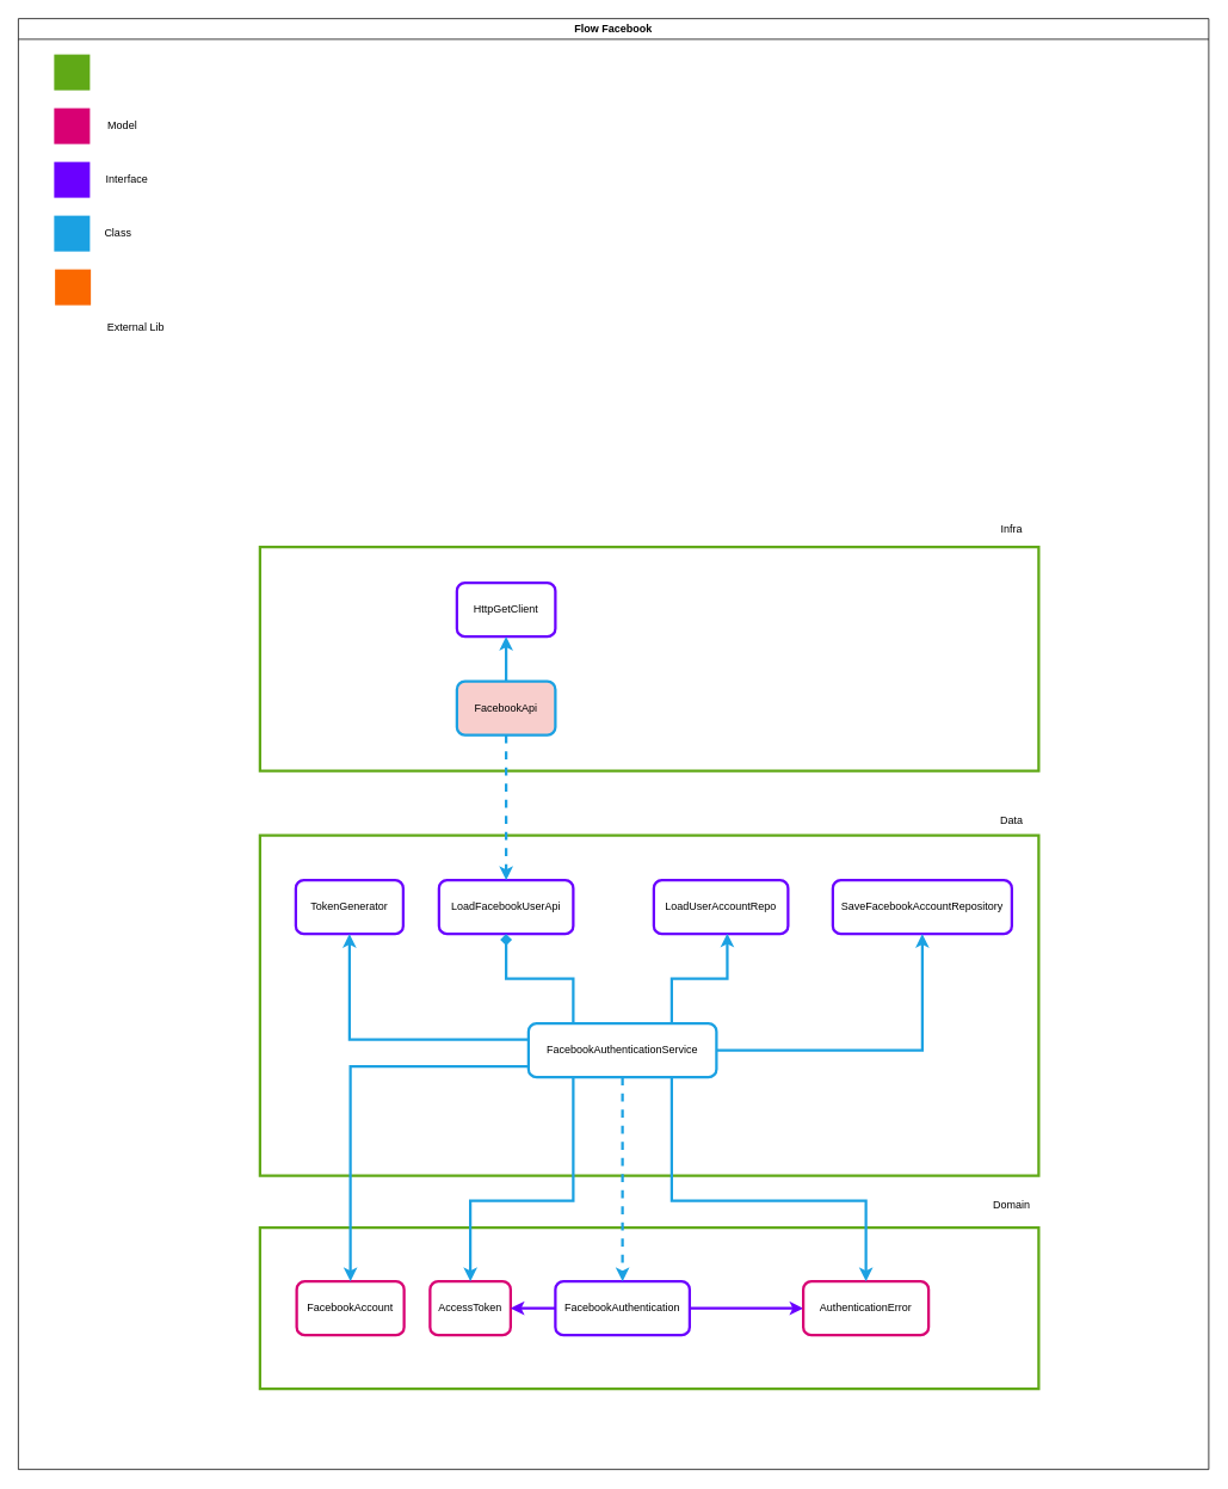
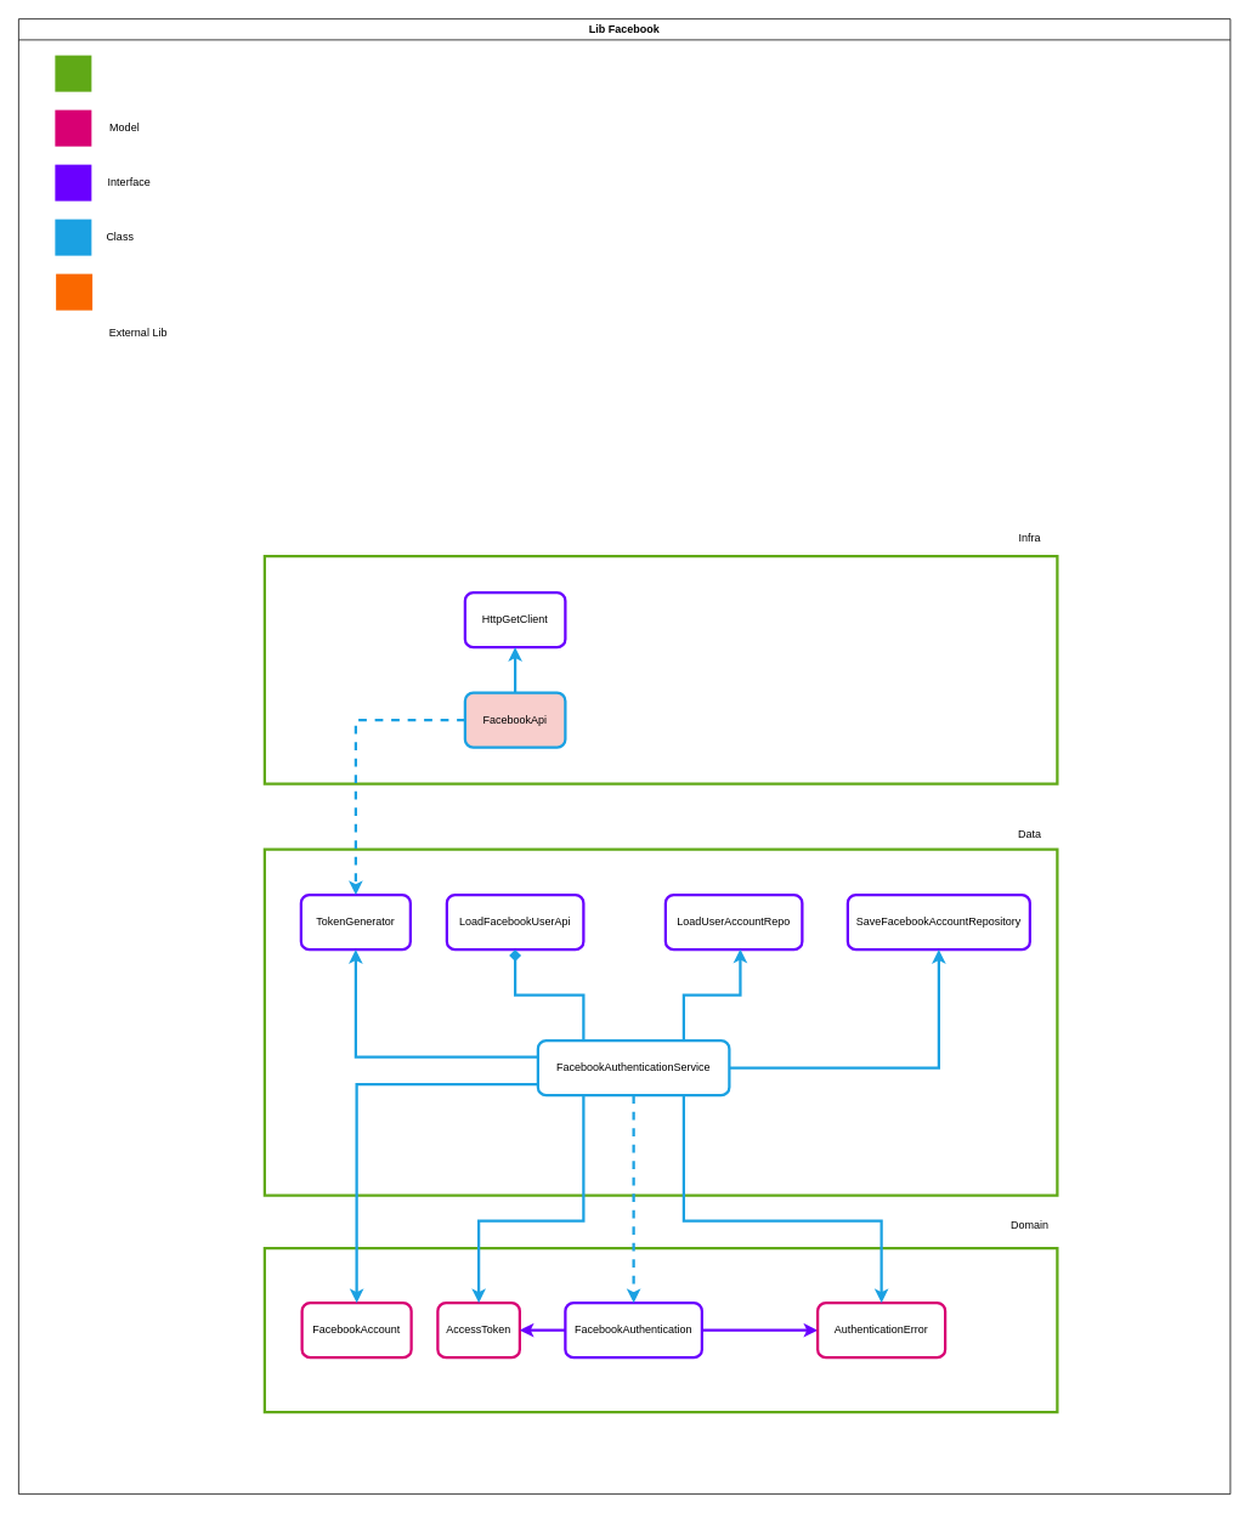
- <mxCell id="2" value="Flow Facebook" style="swimlane;whiteSpace=wrap;html=1;" parent="1" vertex="1"><mxGeometry x="20" y="20" width="1330" height="1620" as="geometry"><mxRectangle x="40" y="280" width="100" height="30" as="alternateBounds" /></mxGeometry></mxCell>
+ <mxCell id="2" value="Lib Facebook" style="swimlane;whiteSpace=wrap;html=1;" parent="1" vertex="1"><mxGeometry x="20" y="20" width="1330" height="1620" as="geometry"><mxRectangle x="40" y="280" width="100" height="30" as="alternateBounds" /></mxGeometry></mxCell>
- <mxCell id="37" style="edgeStyle=orthogonalEdgeStyle;rounded=0;orthogonalLoop=1;jettySize=auto;html=1;entryX=0.5;entryY=0;entryDx=0;entryDy=0;fillColor=#1ba1e2;strokeColor=#1BA1E2;strokeWidth=3;dashed=1;" edge="1" parent="2" source="39" target="5"><mxGeometry relative="1" as="geometry" /></mxCell>
+ <mxCell id="37" style="edgeStyle=orthogonalEdgeStyle;rounded=0;orthogonalLoop=1;jettySize=auto;html=1;fillColor=#1ba1e2;strokeColor=#1BA1E2;strokeWidth=3;dashed=1;" edge="1" parent="2" source="39" target="4"><mxGeometry relative="1" as="geometry" /></mxCell>
